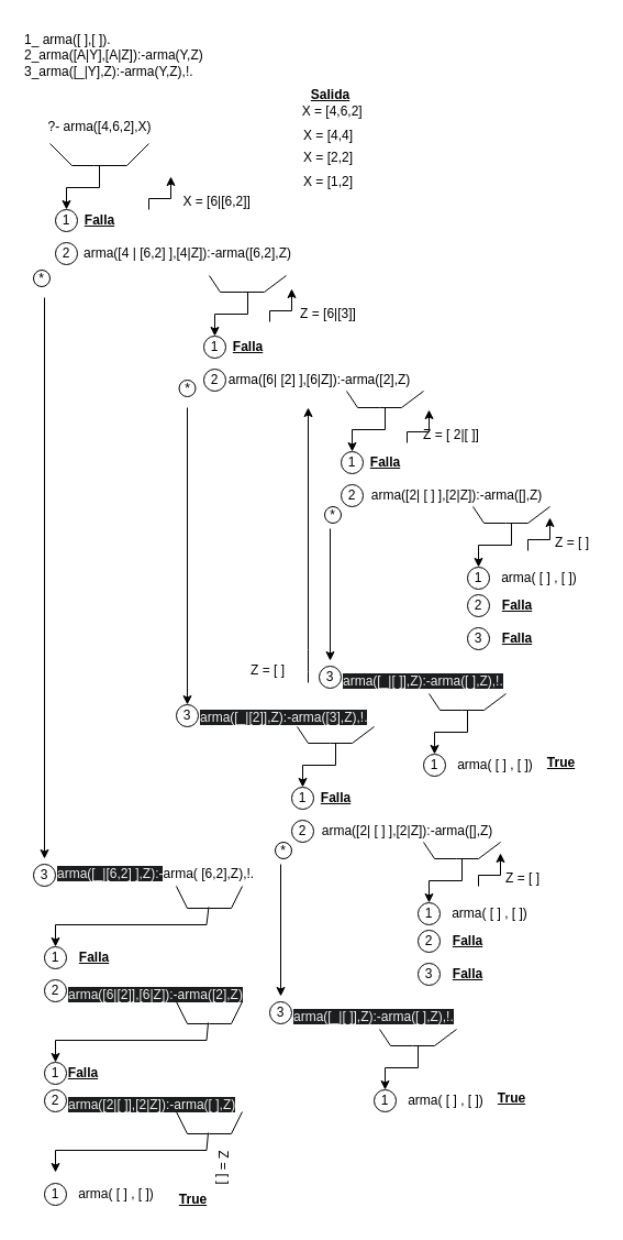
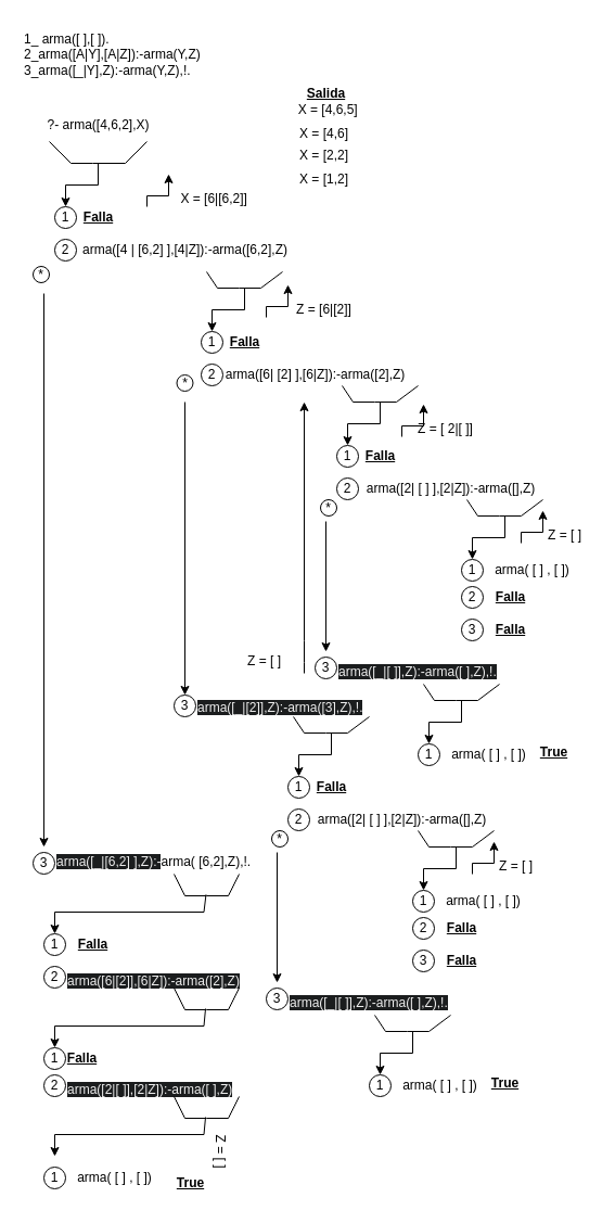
- <mxCell id="46" value="&lt;b&gt;&lt;u&gt;Salida&lt;/u&gt;&lt;/b&gt;&lt;div&gt;&amp;nbsp;X = [4,6,2]&lt;/div&gt;" style="text;html=1;align=center;verticalAlign=middle;resizable=0;points=[];autosize=1;strokeColor=none;fillColor=none;" vertex="1" parent="1"><mxGeometry x="260" y="73" width="80" height="40" as="geometry" /></mxCell>
+ <mxCell id="46" value="&lt;b&gt;&lt;u&gt;Salida&lt;/u&gt;&lt;/b&gt;&lt;div&gt;&amp;nbsp;X = [4,6,5]&lt;/div&gt;" style="text;html=1;align=center;verticalAlign=middle;resizable=0;points=[];autosize=1;strokeColor=none;fillColor=none;" vertex="1" parent="1"><mxGeometry x="260" y="73" width="80" height="40" as="geometry" /></mxCell>
- <mxCell id="76" value="X = [4,4]" style="text;html=1;align=center;verticalAlign=middle;resizable=0;points=[];autosize=1;strokeColor=none;fillColor=none;" vertex="1" parent="1"><mxGeometry x="262.5" y="108" width="70" height="30" as="geometry" /></mxCell>
+ <mxCell id="76" value="X = [4,6]" style="text;html=1;align=center;verticalAlign=middle;resizable=0;points=[];autosize=1;strokeColor=none;fillColor=none;" vertex="1" parent="1"><mxGeometry x="262.5" y="108" width="70" height="30" as="geometry" /></mxCell>
- <mxCell id="43" value="Z = [6|[3]]" style="text;html=1;align=center;verticalAlign=middle;resizable=0;points=[];autosize=1;strokeColor=none;fillColor=none;" vertex="1" parent="1"><mxGeometry x="262.5" y="270" width="70" height="30" as="geometry" /></mxCell>
+ <mxCell id="43" value="Z = [6|[2]]" style="text;html=1;align=center;verticalAlign=middle;resizable=0;points=[];autosize=1;strokeColor=none;fillColor=none;" vertex="1" parent="1"><mxGeometry x="262.5" y="270" width="70" height="30" as="geometry" /></mxCell>
